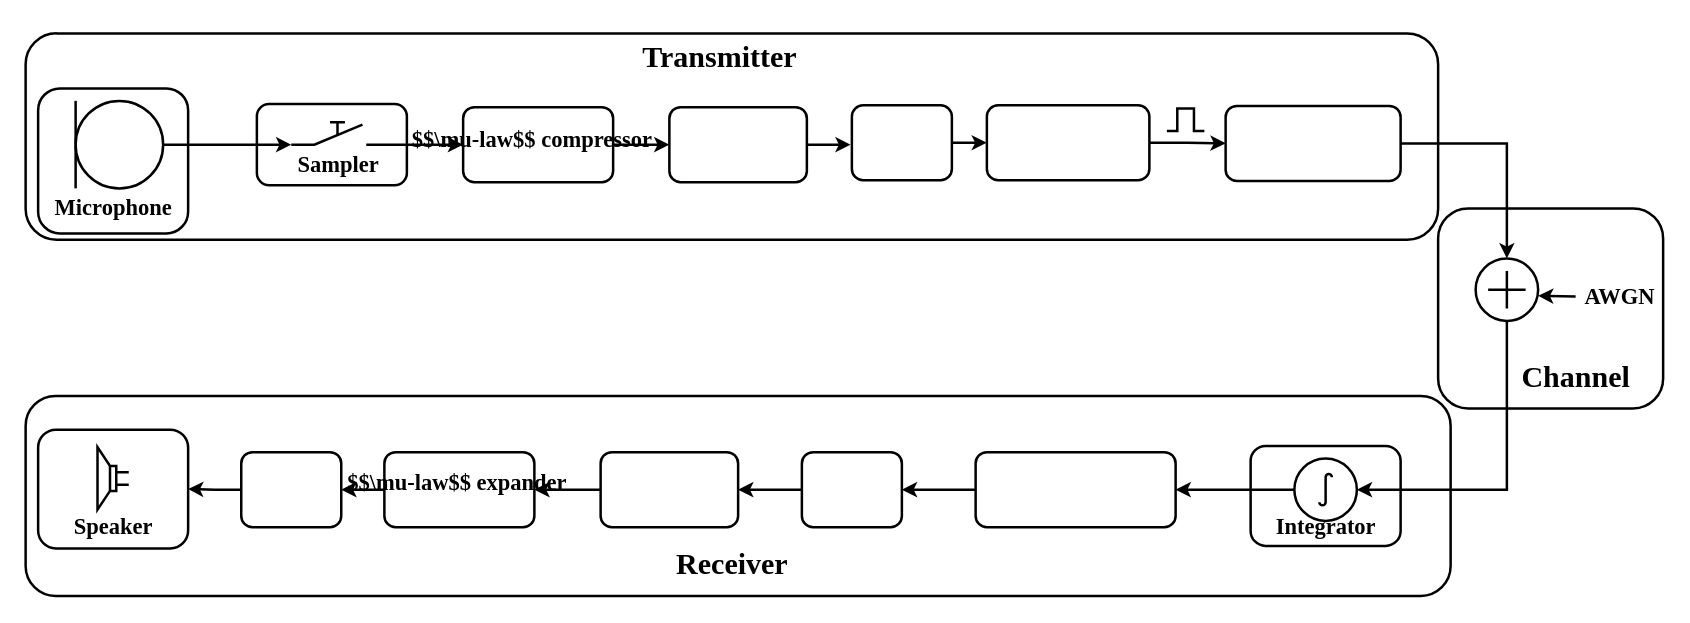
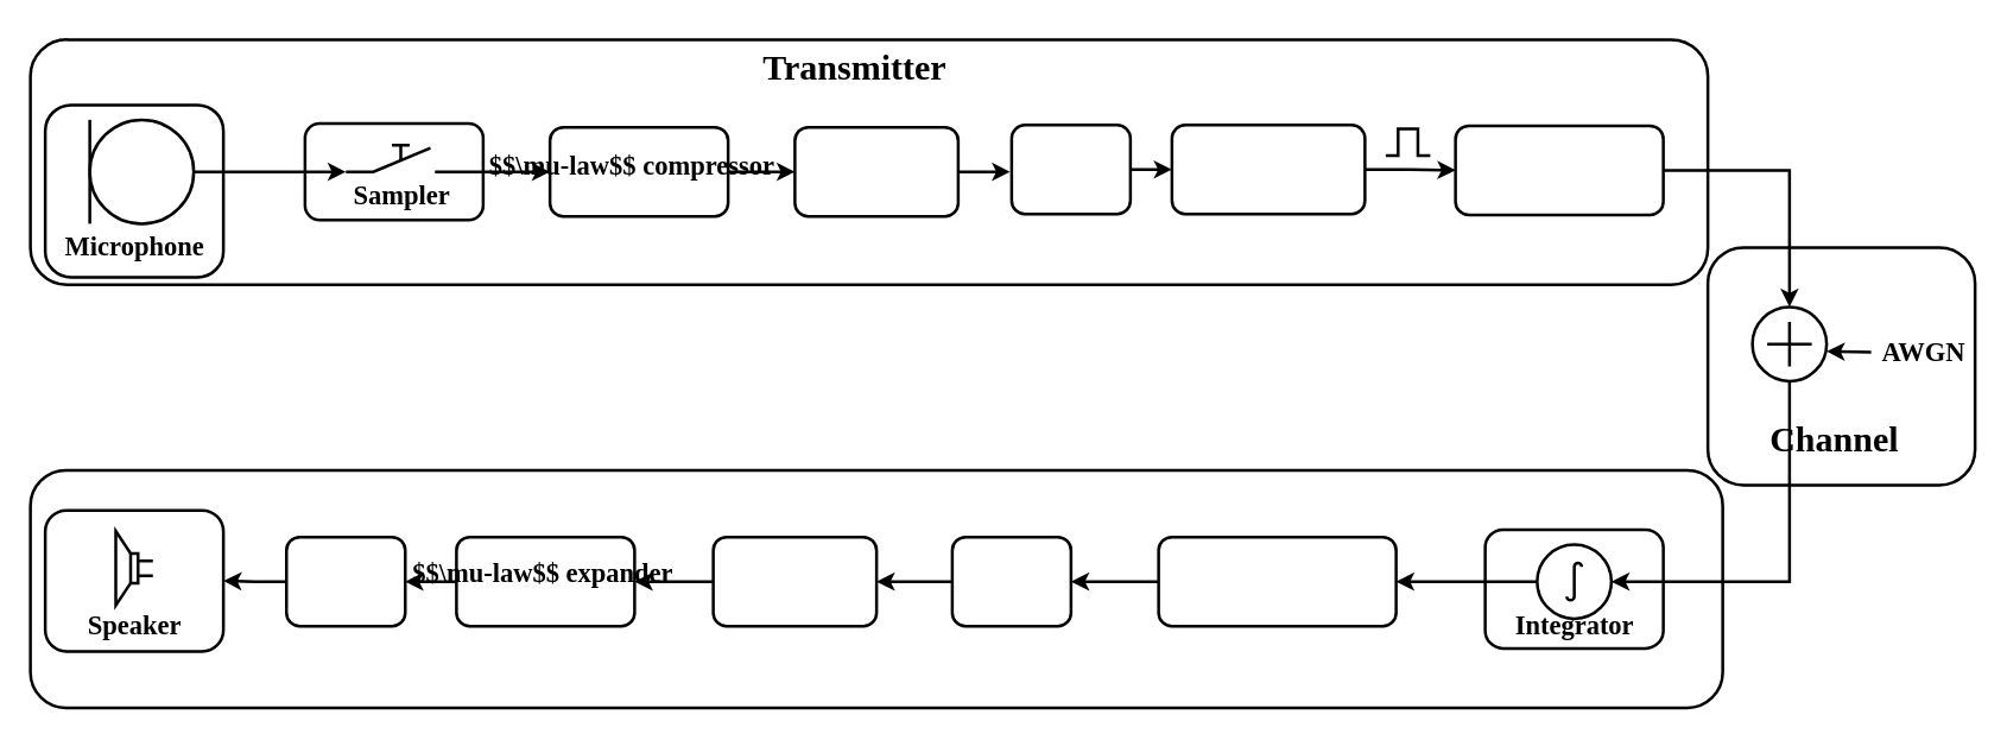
- <mxCell id="38" value="&lt;h1&gt;&lt;font face=&quot;Times New Roman&quot;&gt;Channel&lt;/font&gt;&lt;/h1&gt;" style="text;html=1;align=center;verticalAlign=middle;resizable=0;points=[];;autosize=1;" vertex="1" parent="1"><mxGeometry x="1210" y="276" width="100" height="50" as="geometry" /></mxCell>
+ <mxCell id="38" value="&lt;h1&gt;&lt;font face=&quot;Times New Roman&quot;&gt;Channel&lt;/font&gt;&lt;/h1&gt;" style="text;html=1;align=center;verticalAlign=middle;resizable=0;points=[];;autosize=1;" vertex="1" parent="1"><mxGeometry x="1185" y="271" width="100" height="50" as="geometry" /></mxCell>
- <mxCell id="56" value="&lt;h1&gt;&lt;font face=&quot;Times New Roman&quot;&gt;Receiver&lt;/font&gt;&lt;/h1&gt;" style="text;html=1;align=center;verticalAlign=middle;resizable=0;points=[];;autosize=1;" vertex="1" parent="1"><mxGeometry x="535" y="426" width="100" height="50" as="geometry" /></mxCell>
